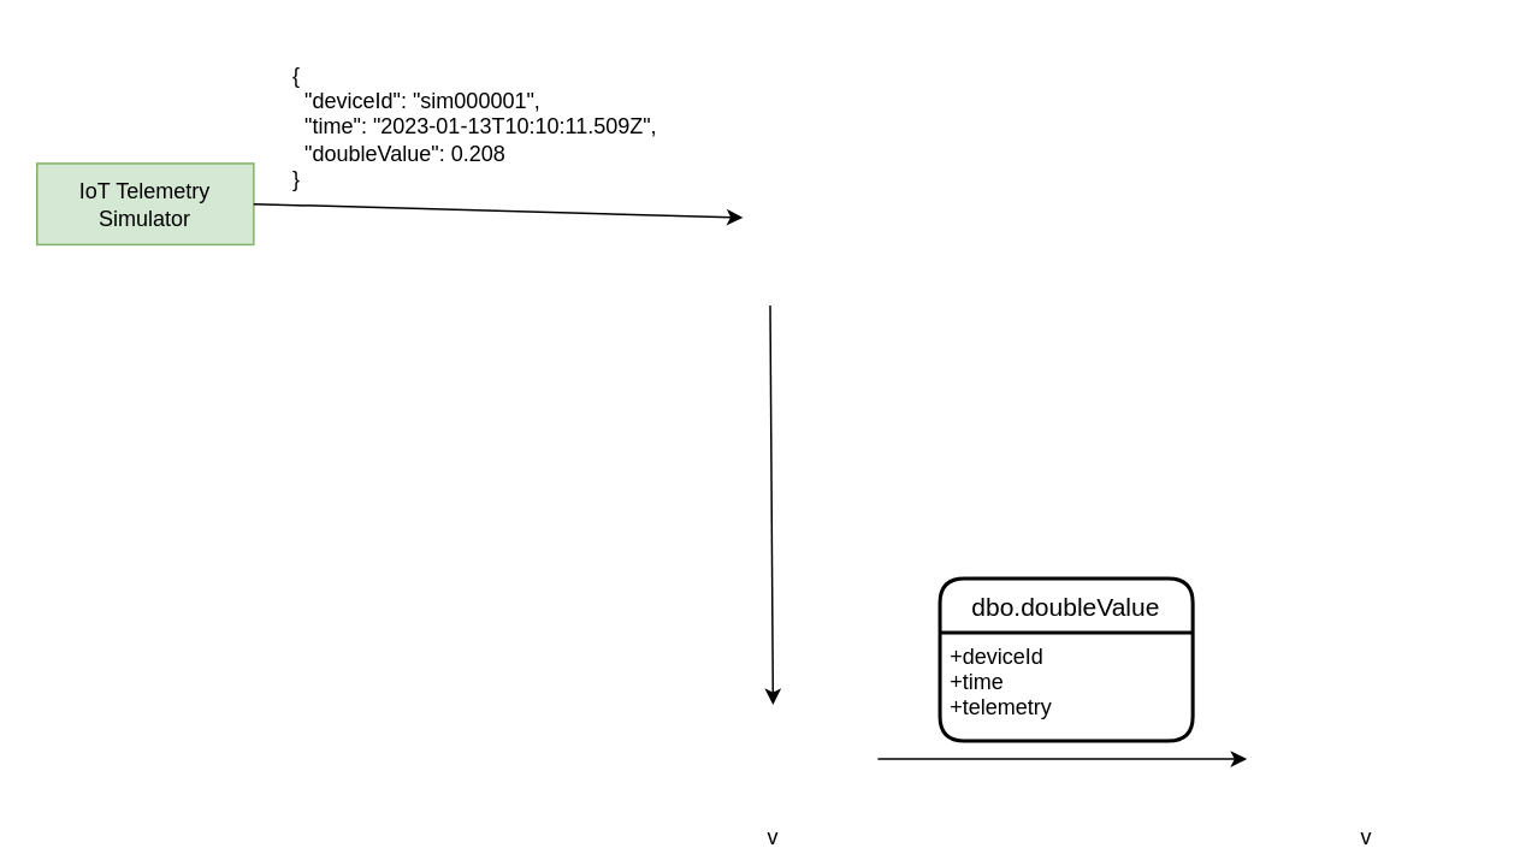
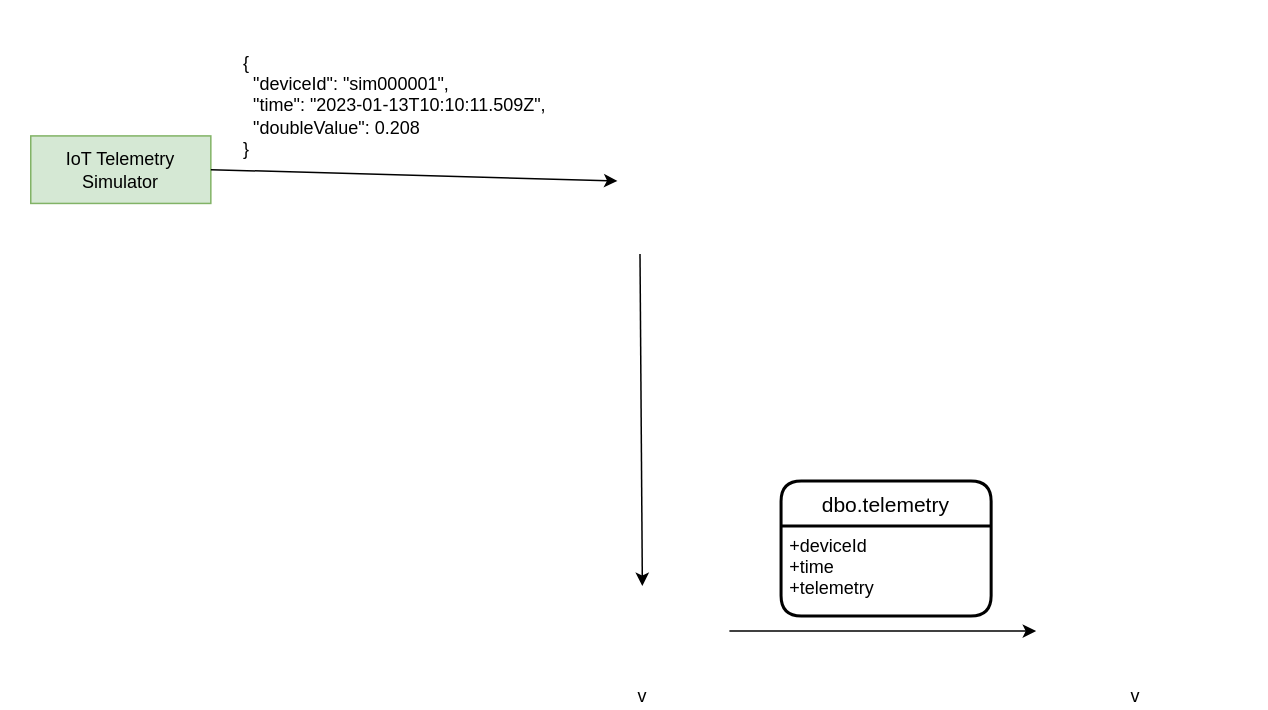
- <mxCell id="10" value="dbo.doubleValue" style="swimlane;childLayout=stackLayout;horizontal=1;startSize=30;horizontalStack=0;rounded=1;fontSize=14;fontStyle=0;strokeWidth=2;resizeParent=0;resizeLast=1;shadow=0;dashed=0;align=center;" vertex="1" parent="1"><mxGeometry x="520" y="320" width="140" height="90" as="geometry" /></mxCell>
+ <mxCell id="10" value="dbo.telemetry" style="swimlane;childLayout=stackLayout;horizontal=1;startSize=30;horizontalStack=0;rounded=1;fontSize=14;fontStyle=0;strokeWidth=2;resizeParent=0;resizeLast=1;shadow=0;dashed=0;align=center;" vertex="1" parent="1"><mxGeometry x="520" y="320" width="140" height="90" as="geometry" /></mxCell>
